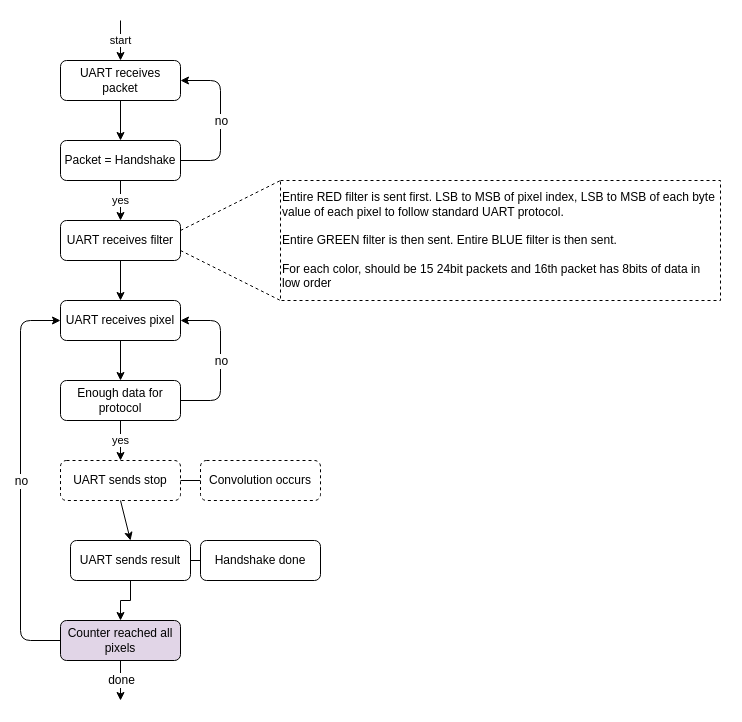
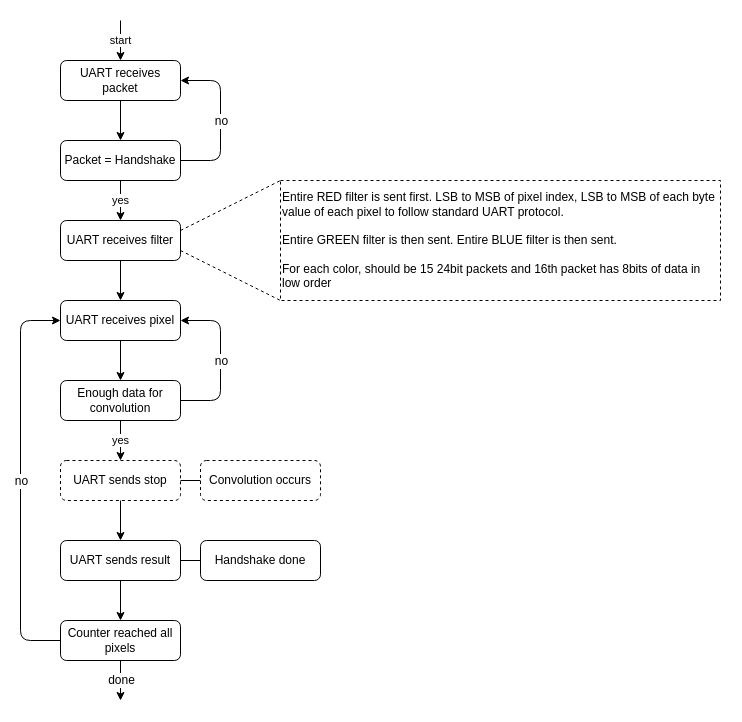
- <mxCell id="17" value="Enough data for protocol" style="rounded=1;whiteSpace=wrap;html=1;" vertex="1" parent="1"><mxGeometry x="60" y="380" width="120" height="40" as="geometry" /></mxCell>
+ <mxCell id="17" value="Enough data for convolution" style="rounded=1;whiteSpace=wrap;html=1;" vertex="1" parent="1"><mxGeometry x="60" y="380" width="120" height="40" as="geometry" /></mxCell>
- <mxCell id="25" value="UART sends result" style="rounded=1;whiteSpace=wrap;html=1;" vertex="1" parent="1"><mxGeometry x="70" y="540" width="120" height="40" as="geometry" /></mxCell>
+ <mxCell id="25" value="UART sends result" style="rounded=1;whiteSpace=wrap;html=1;" vertex="1" parent="1"><mxGeometry x="60" y="540" width="120" height="40" as="geometry" /></mxCell>
- <mxCell id="28" value="Counter reached all pixels" style="rounded=1;whiteSpace=wrap;html=1;fillColor=#e1d5e7;" vertex="1" parent="1"><mxGeometry x="60" y="620" width="120" height="40" as="geometry" /></mxCell>
+ <mxCell id="28" value="Counter reached all pixels" style="rounded=1;whiteSpace=wrap;html=1;" vertex="1" parent="1"><mxGeometry x="60" y="620" width="120" height="40" as="geometry" /></mxCell>
